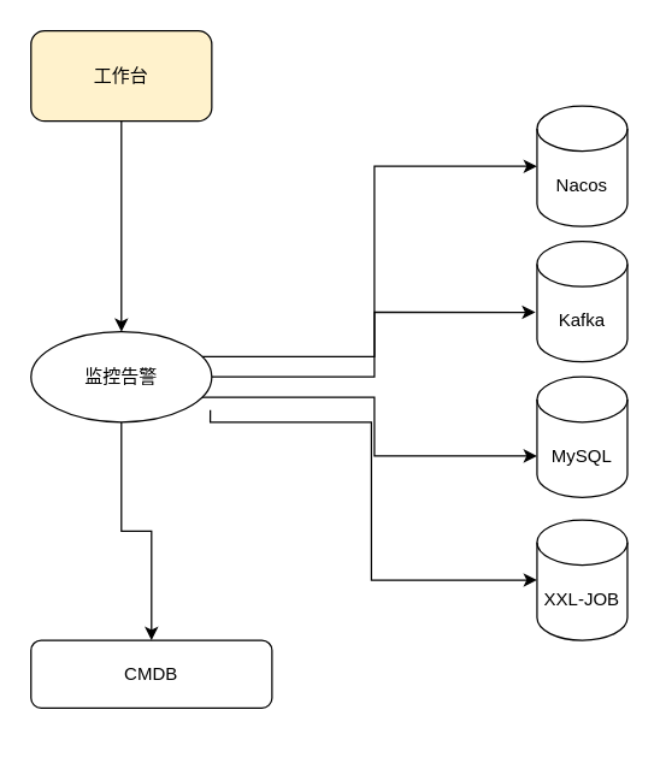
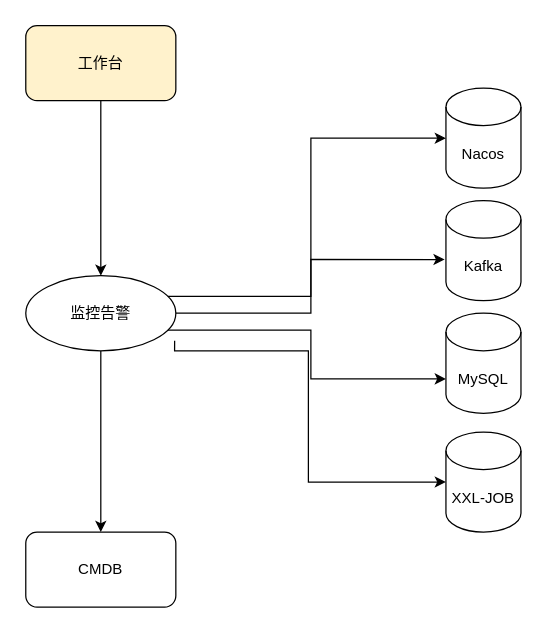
- <mxCell id="5" value="CMDB" style="rounded=1;whiteSpace=wrap;html=1;" vertex="1" parent="1"><mxGeometry x="20" y="425" width="160" height="45" as="geometry" /></mxCell>
+ <mxCell id="5" value="CMDB" style="rounded=1;whiteSpace=wrap;html=1;" vertex="1" parent="1"><mxGeometry x="20" y="425" width="120" height="60" as="geometry" /></mxCell>
